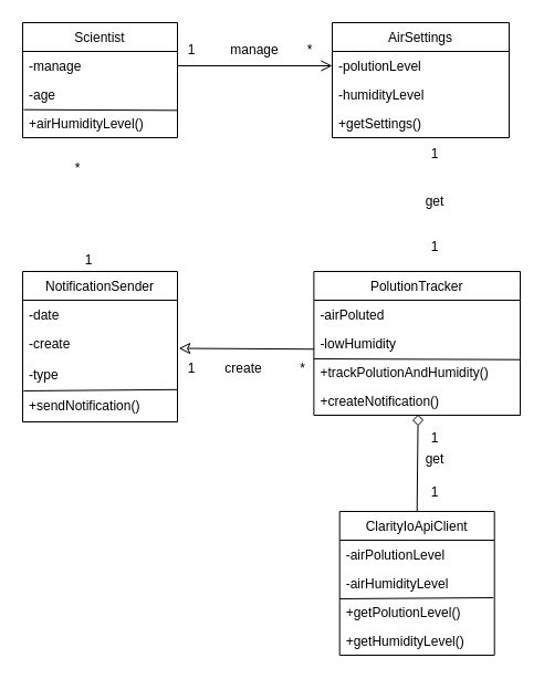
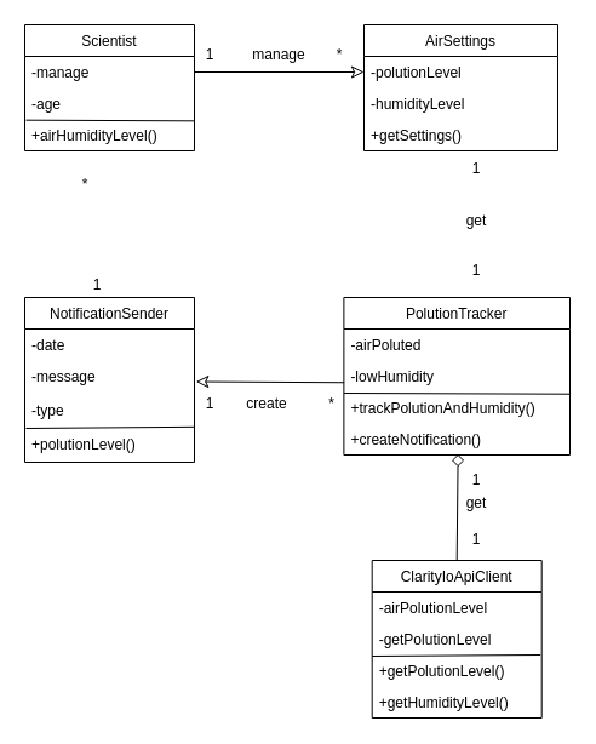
- <mxCell id="23" value="" style="endArrow=open;startArrow=none;endFill=0;startFill=0;endSize=8;html=1;verticalAlign=bottom;labelBackgroundColor=none;strokeWidth=1;rounded=0;entryX=0;entryY=0.5;entryDx=0;entryDy=0;exitX=1;exitY=0.5;exitDx=0;exitDy=0;" edge="1" parent="1" source="3" target="8"><mxGeometry width="160" relative="1" as="geometry"><mxPoint x="173.39" y="260" as="sourcePoint" /><mxPoint x="333.39" y="260" as="targetPoint" /></mxGeometry></mxCell>
+ <mxCell id="23" value="" style="endArrow=classic;startArrow=none;endFill=0;startFill=0;endSize=8;html=1;verticalAlign=bottom;labelBackgroundColor=none;strokeWidth=1;rounded=0;entryX=0;entryY=0.5;entryDx=0;entryDy=0;exitX=1;exitY=0.5;exitDx=0;exitDy=0;" edge="1" parent="1" source="3" target="8"><mxGeometry width="160" relative="1" as="geometry"><mxPoint x="173.39" y="260" as="sourcePoint" /><mxPoint x="333.39" y="260" as="targetPoint" /></mxGeometry></mxCell>
- <mxCell id="19" value="-create" style="text;strokeColor=none;fillColor=none;align=left;verticalAlign=top;spacingLeft=4;spacingRight=4;overflow=hidden;rotatable=0;points=[[0,0.5],[1,0.5]];portConstraint=eastwest;" vertex="1" parent="17"><mxGeometry y="52" width="140" height="28" as="geometry" /></mxCell>
+ <mxCell id="19" value="-message" style="text;strokeColor=none;fillColor=none;align=left;verticalAlign=top;spacingLeft=4;spacingRight=4;overflow=hidden;rotatable=0;points=[[0,0.5],[1,0.5]];portConstraint=eastwest;" vertex="1" parent="17"><mxGeometry y="52" width="140" height="28" as="geometry" /></mxCell>
- <mxCell id="21" value="+sendNotification()" style="text;strokeColor=none;fillColor=none;align=left;verticalAlign=top;spacingLeft=4;spacingRight=4;overflow=hidden;rotatable=0;points=[[0,0.5],[1,0.5]];portConstraint=eastwest;" vertex="1" parent="17"><mxGeometry y="108" width="140" height="28" as="geometry" /></mxCell>
+ <mxCell id="21" value="+polutionLevel()" style="text;strokeColor=none;fillColor=none;align=left;verticalAlign=top;spacingLeft=4;spacingRight=4;overflow=hidden;rotatable=0;points=[[0,0.5],[1,0.5]];portConstraint=eastwest;" vertex="1" parent="17"><mxGeometry y="108" width="140" height="28" as="geometry" /></mxCell>
- <mxCell id="34" value="-airHumidityLevel" style="text;strokeColor=none;fillColor=none;align=left;verticalAlign=top;spacingLeft=4;spacingRight=4;overflow=hidden;rotatable=0;points=[[0,0.5],[1,0.5]];portConstraint=eastwest;" vertex="1" parent="32"><mxGeometry y="52" width="140" height="26" as="geometry" /></mxCell>
+ <mxCell id="34" value="-getPolutionLevel" style="text;strokeColor=none;fillColor=none;align=left;verticalAlign=top;spacingLeft=4;spacingRight=4;overflow=hidden;rotatable=0;points=[[0,0.5],[1,0.5]];portConstraint=eastwest;" vertex="1" parent="32"><mxGeometry y="52" width="140" height="26" as="geometry" /></mxCell>
